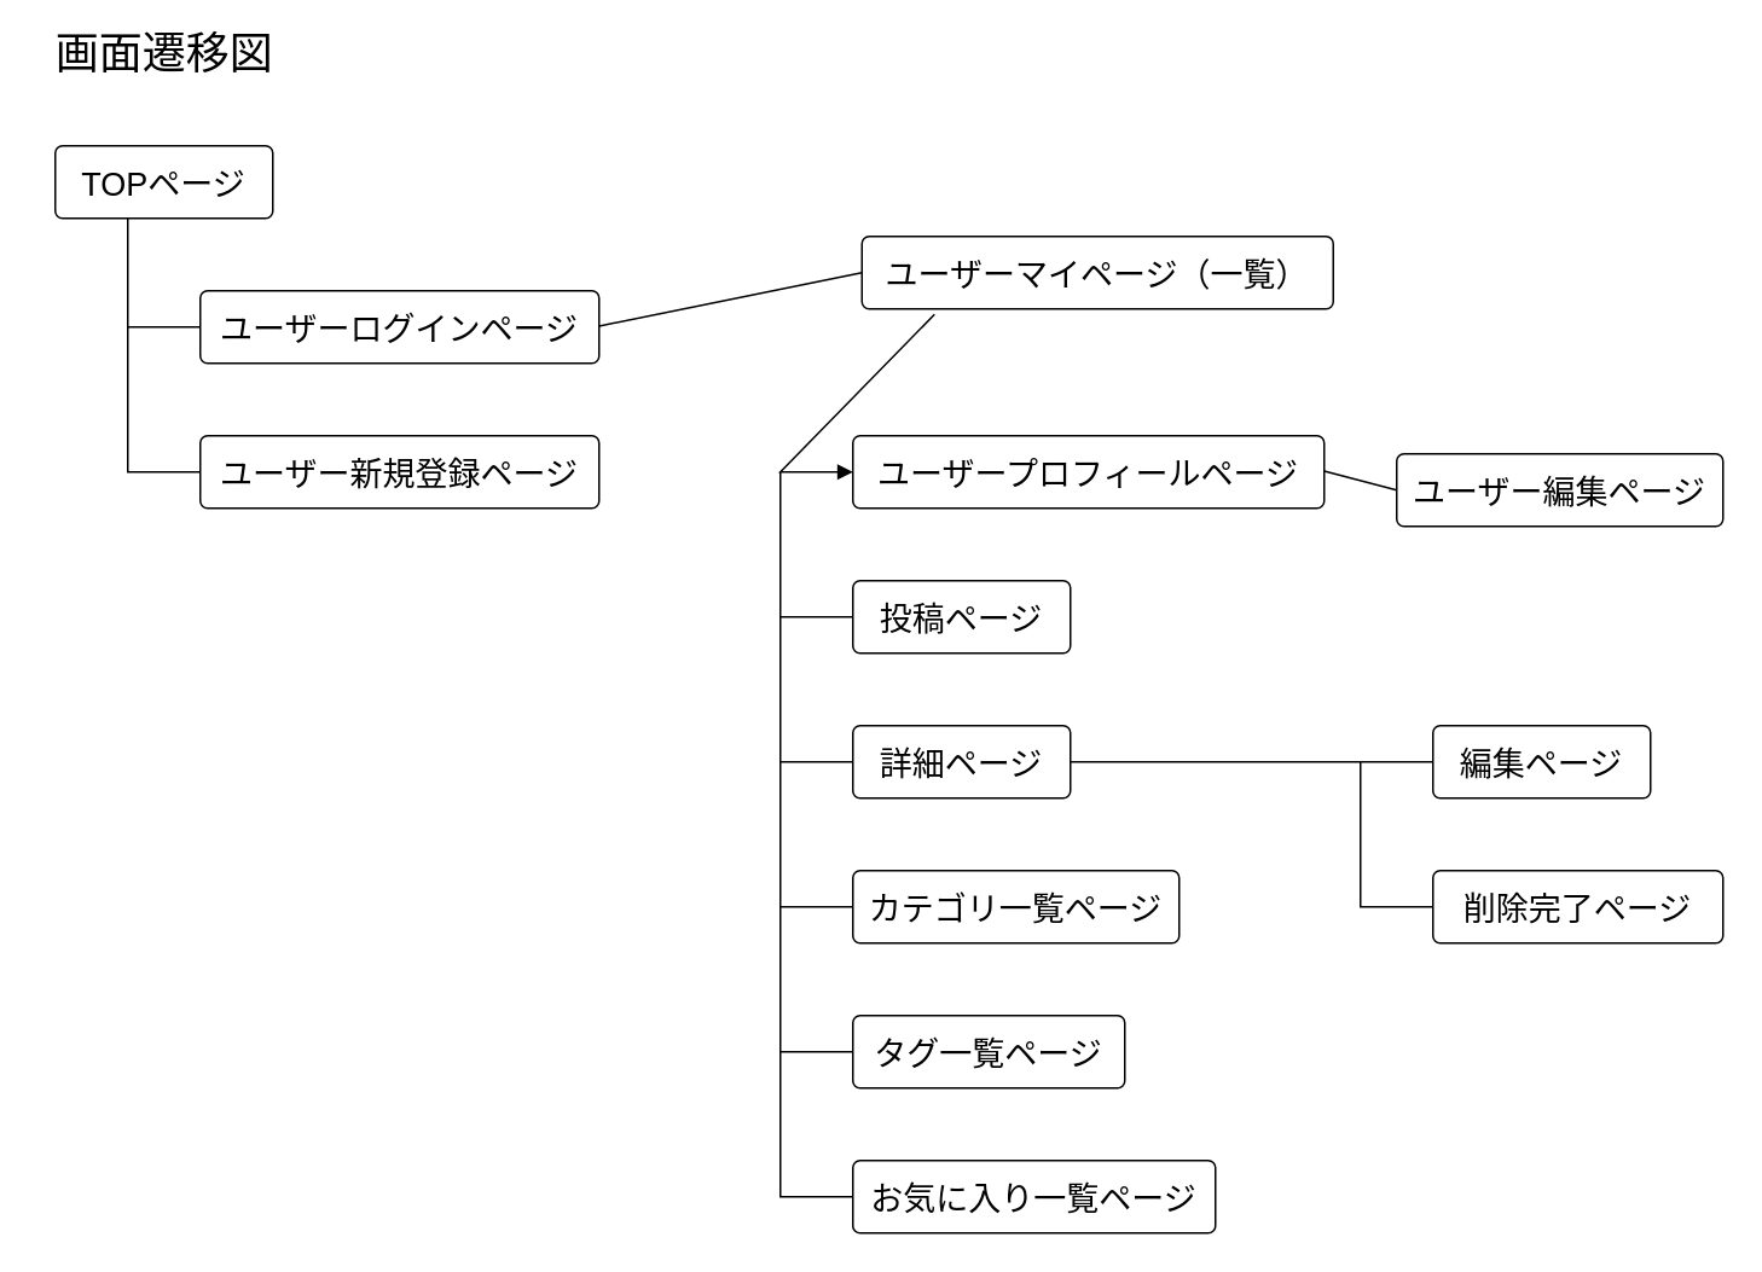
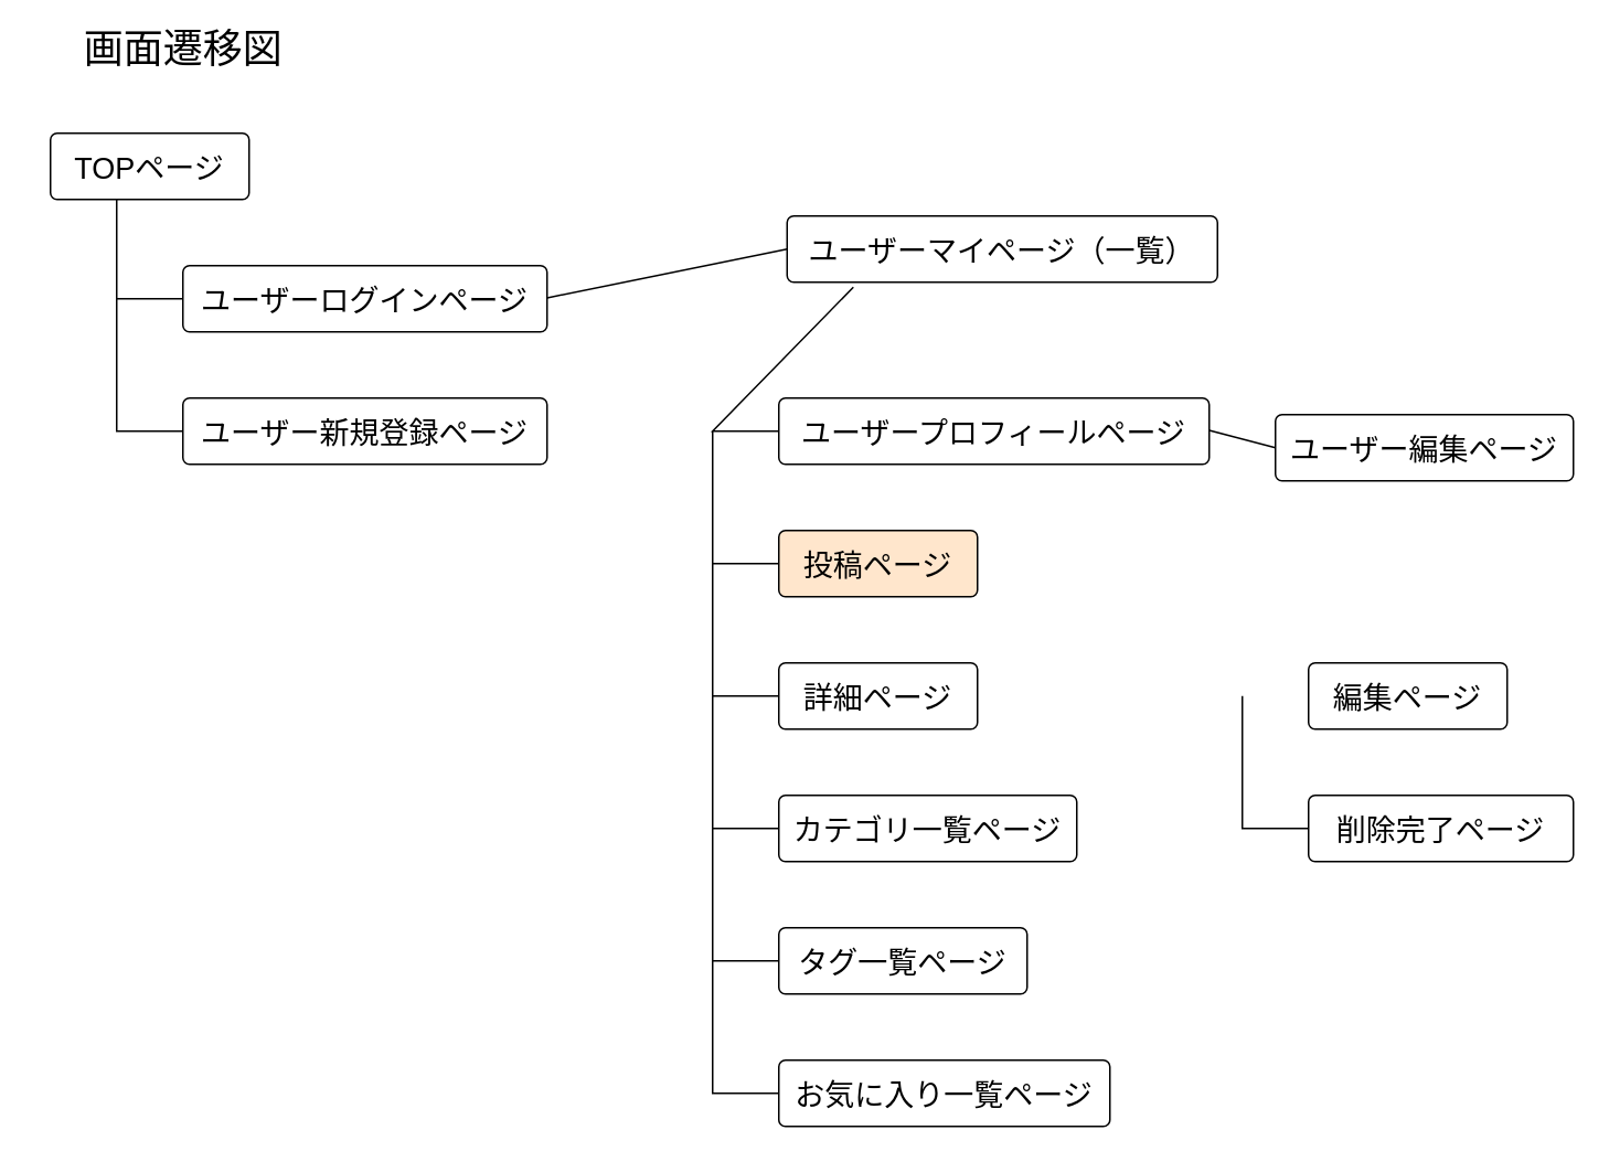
- <mxCell id="2" value="&lt;span style=&quot;font-size: 24px&quot;&gt;画面遷移図&lt;/span&gt;" style="text;html=1;resizable=0;autosize=1;align=center;verticalAlign=middle;points=[];fillColor=none;strokeColor=none;rounded=0;" vertex="1" parent="1"><mxGeometry x="20" y="20" width="140" height="20" as="geometry" /></mxCell>
+ <mxCell id="2" value="&lt;span style=&quot;font-size: 24px&quot;&gt;画面遷移図&lt;/span&gt;" style="text;html=1;resizable=0;autosize=1;align=center;verticalAlign=middle;points=[];fillColor=none;strokeColor=none;rounded=0;" vertex="1" parent="1"><mxGeometry x="40" y="20" width="140" height="20" as="geometry" /></mxCell>
- <mxCell id="15" value="" style="endArrow=block;html=1;rounded=0;fontSize=18;entryX=0;entryY=0.5;entryDx=0;entryDy=0;exitX=0.154;exitY=1.075;exitDx=0;exitDy=0;exitPerimeter=0;" edge="1" parent="1" source="7" target="6"><mxGeometry relative="1" as="geometry"><mxPoint x="450" y="200" as="sourcePoint" /><mxPoint x="490" y="280" as="targetPoint" /><Array as="points"><mxPoint x="430" y="260" /></Array></mxGeometry></mxCell>
+ <mxCell id="15" value="" style="endArrow=none;html=1;rounded=0;fontSize=18;entryX=0;entryY=0.5;entryDx=0;entryDy=0;exitX=0.154;exitY=1.075;exitDx=0;exitDy=0;exitPerimeter=0;" edge="1" parent="1" source="7" target="6"><mxGeometry relative="1" as="geometry"><mxPoint x="450" y="200" as="sourcePoint" /><mxPoint x="490" y="280" as="targetPoint" /><Array as="points"><mxPoint x="430" y="260" /></Array></mxGeometry></mxCell>
- <mxCell id="14" value="&lt;span style=&quot;font-size: 18px&quot;&gt;投稿ページ&lt;br&gt;&lt;/span&gt;" style="rounded=1;arcSize=10;whiteSpace=wrap;html=1;align=center;fontSize=24;" vertex="1" parent="1"><mxGeometry x="470" y="320" width="120" height="40" as="geometry" /></mxCell>
+ <mxCell id="14" value="&lt;span style=&quot;font-size: 18px&quot;&gt;投稿ページ&lt;br&gt;&lt;/span&gt;" style="rounded=1;arcSize=10;whiteSpace=wrap;html=1;align=center;fontSize=24;fillColor=#ffe6cc;" vertex="1" parent="1"><mxGeometry x="470" y="320" width="120" height="40" as="geometry" /></mxCell>
- <mxCell id="11" value="" style="endArrow=none;html=1;rounded=0;fontSize=18;exitX=1;exitY=0.5;exitDx=0;exitDy=0;entryX=0;entryY=0.5;entryDx=0;entryDy=0;" edge="1" parent="1" source="8" target="9"><mxGeometry relative="1" as="geometry"><mxPoint x="310" y="499.5" as="sourcePoint" /><mxPoint x="390" y="499.5" as="targetPoint" /></mxGeometry></mxCell>
